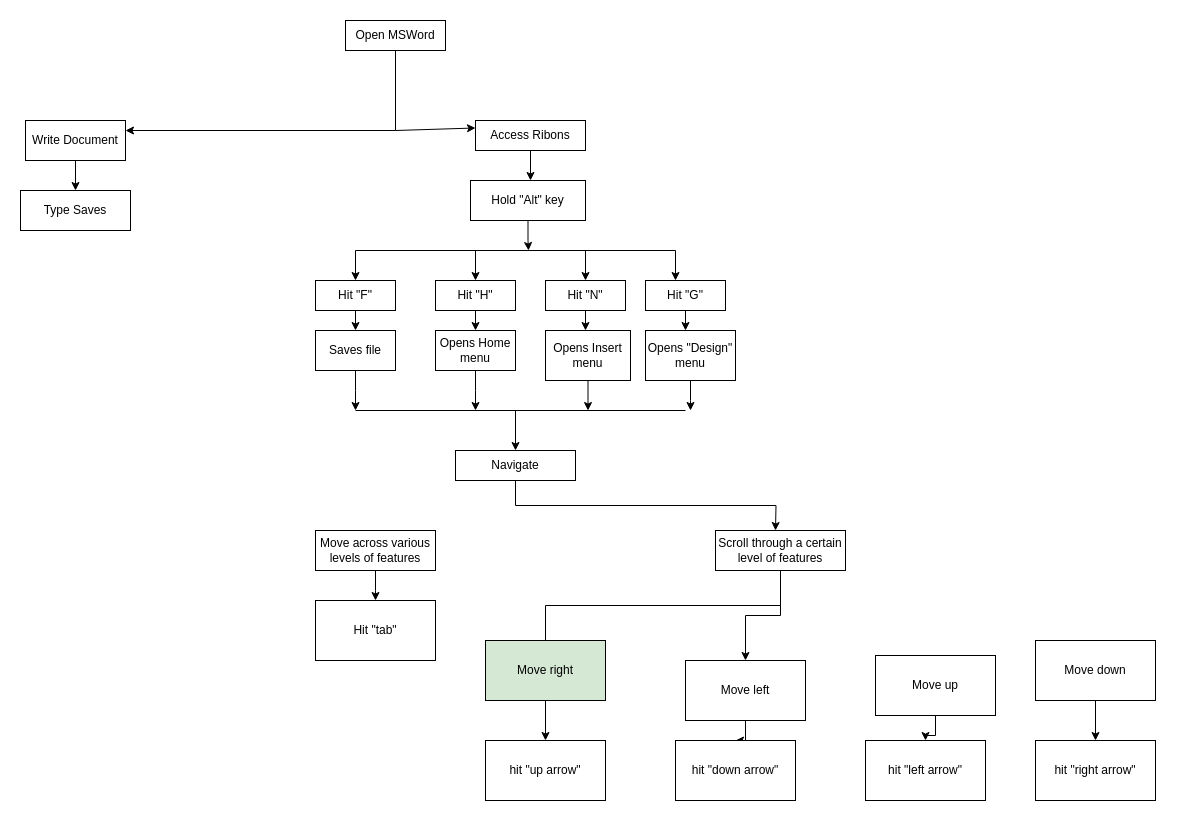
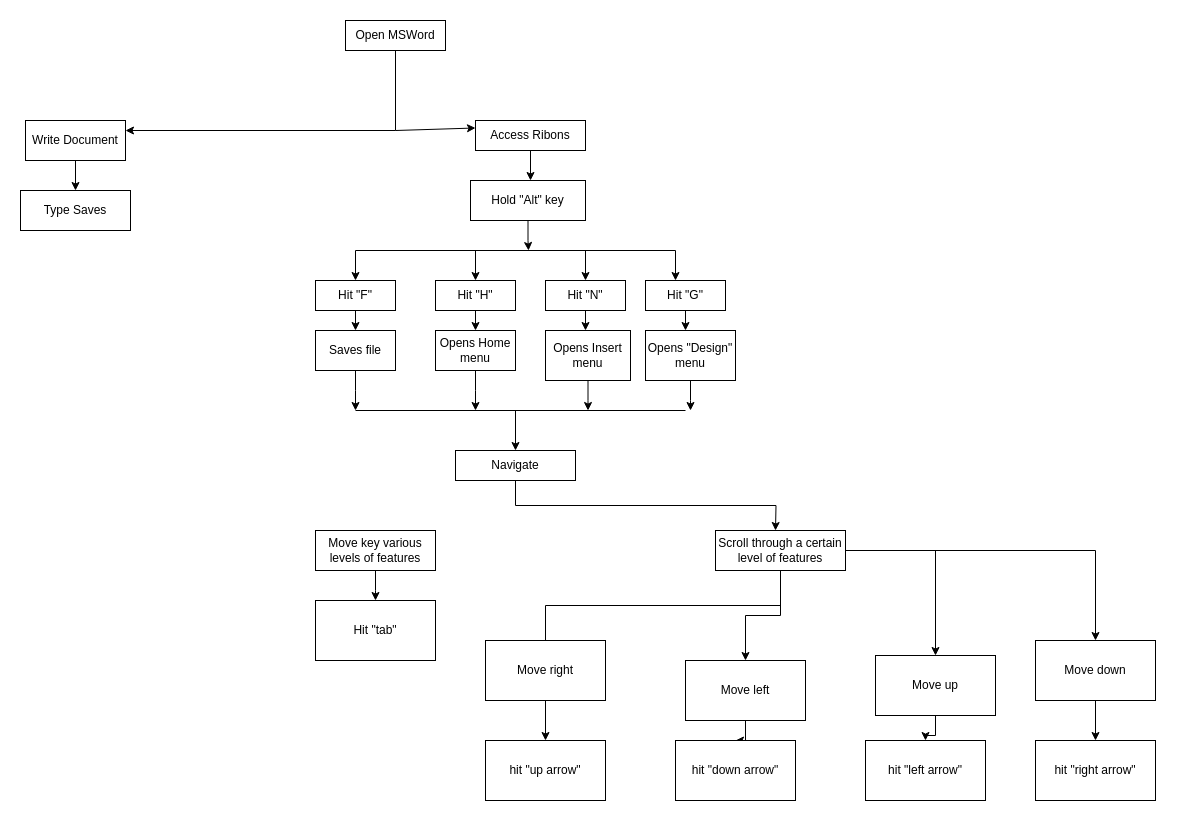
- <mxCell id="39" value="Move across various levels of features" style="whiteSpace=wrap;html=1;" vertex="1" parent="1"><mxGeometry x="315" y="530" width="120" height="40" as="geometry" /></mxCell>
+ <mxCell id="39" value="Move key various levels of features" style="whiteSpace=wrap;html=1;" vertex="1" parent="1"><mxGeometry x="315" y="530" width="120" height="40" as="geometry" /></mxCell>
+ <mxCell id="43" style="edgeStyle=orthogonalEdgeStyle;rounded=0;orthogonalLoop=1;jettySize=auto;html=1;" edge="1" parent="1" source="44" target="53"><mxGeometry relative="1" as="geometry" /></mxCell>
+ <mxCell id="42" style="edgeStyle=orthogonalEdgeStyle;rounded=0;orthogonalLoop=1;jettySize=auto;html=1;entryX=0.5;entryY=0;entryDx=0;entryDy=0;" edge="1" parent="1" source="44" target="51"><mxGeometry relative="1" as="geometry" /></mxCell>
- <mxCell id="47" value="Move right" style="whiteSpace=wrap;html=1;fillColor=#d5e8d4;" vertex="1" parent="1"><mxGeometry x="485" y="640" width="120" height="60" as="geometry" /></mxCell>
+ <mxCell id="47" value="Move right" style="whiteSpace=wrap;html=1;" vertex="1" parent="1"><mxGeometry x="485" y="640" width="120" height="60" as="geometry" /></mxCell>
